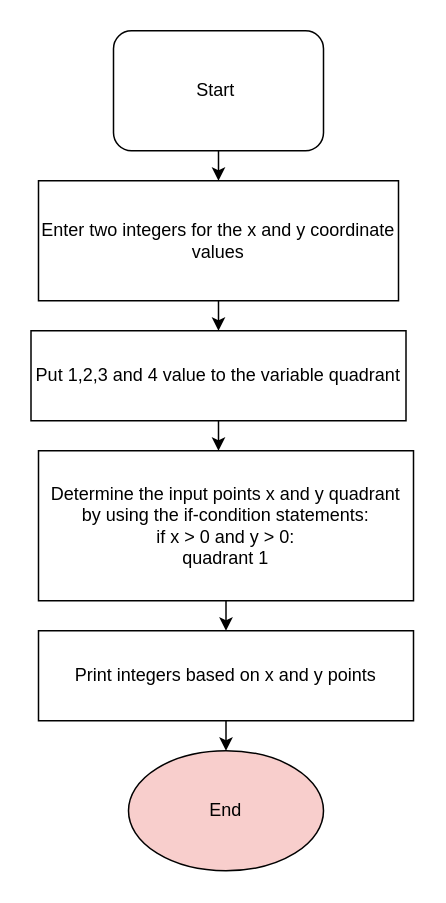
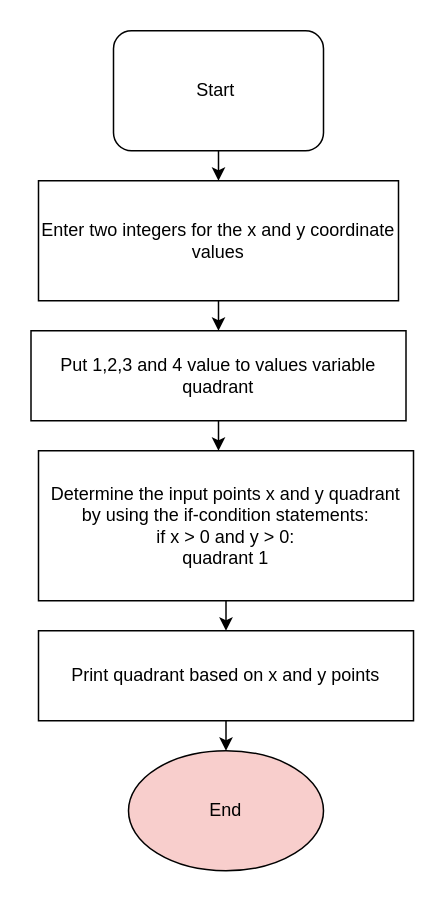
- <mxCell id="7" value="Put 1,2,3 and 4 value to the variable quadrant" style="rounded=0;whiteSpace=wrap;html=1;" vertex="1" parent="1"><mxGeometry x="20" y="220" width="250" height="60" as="geometry" /></mxCell>
+ <mxCell id="7" value="Put 1,2,3 and 4 value to values variable quadrant" style="rounded=0;whiteSpace=wrap;html=1;" vertex="1" parent="1"><mxGeometry x="20" y="220" width="250" height="60" as="geometry" /></mxCell>
- <mxCell id="11" value="Print integers based on x and y points" style="rounded=0;whiteSpace=wrap;html=1;" vertex="1" parent="1"><mxGeometry x="25" y="420" width="250" height="60" as="geometry" /></mxCell>
+ <mxCell id="11" value="Print quadrant based on x and y points" style="rounded=0;whiteSpace=wrap;html=1;" vertex="1" parent="1"><mxGeometry x="25" y="420" width="250" height="60" as="geometry" /></mxCell>
